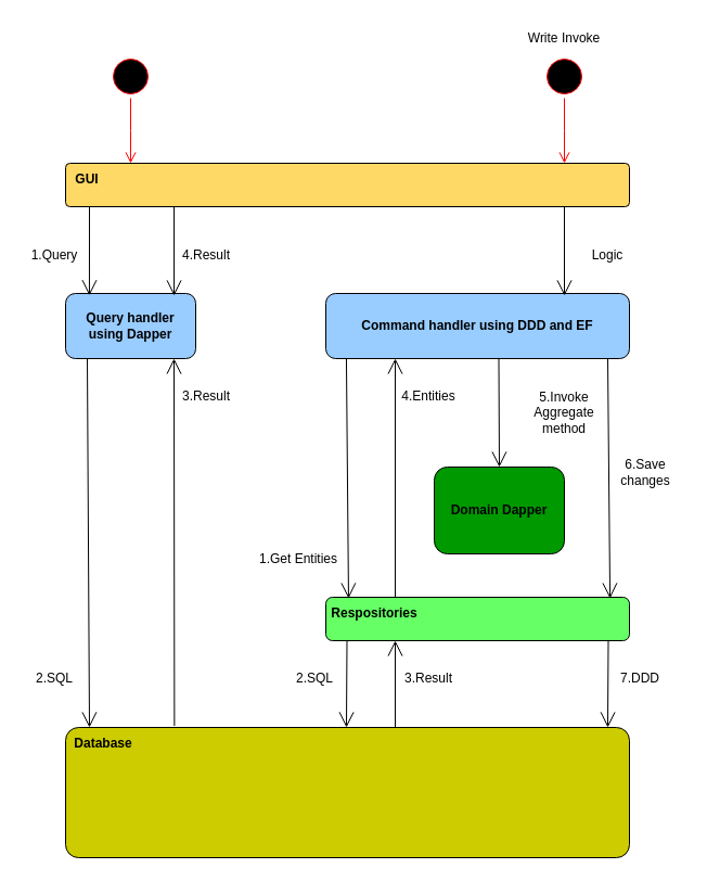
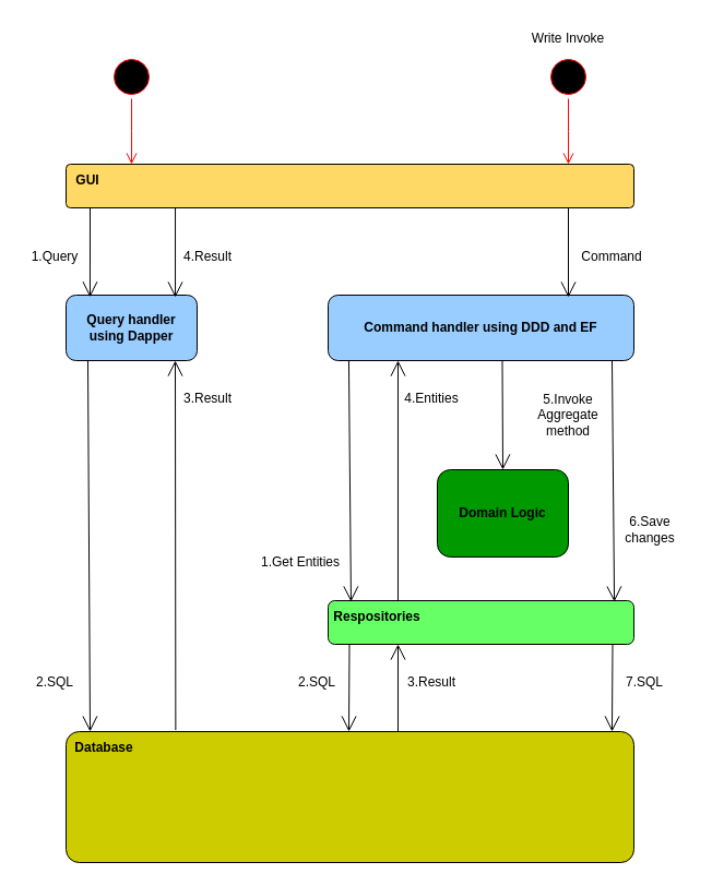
- <mxCell id="28" value="Logic" style="text;html=1;align=center;verticalAlign=middle;whiteSpace=wrap;rounded=0;" vertex="1" parent="1"><mxGeometry x="530" y="220" width="60" height="30" as="geometry" /></mxCell>
+ <mxCell id="28" value="Command" style="text;html=1;align=center;verticalAlign=middle;whiteSpace=wrap;rounded=0;" vertex="1" parent="1"><mxGeometry x="530" y="220" width="60" height="30" as="geometry" /></mxCell>
- <mxCell id="38" value="6.Save changes" style="text;html=1;align=center;verticalAlign=middle;whiteSpace=wrap;rounded=0;" vertex="1" parent="1"><mxGeometry x="560" y="420" width="70" height="30" as="geometry" /></mxCell>
+ <mxCell id="38" value="6.Save changes" style="text;html=1;align=center;verticalAlign=middle;whiteSpace=wrap;rounded=0;" vertex="1" parent="1"><mxGeometry x="560" y="470" width="70" height="30" as="geometry" /></mxCell>
- <mxCell id="41" value="&lt;b&gt;Domain Dapper&lt;/b&gt;" style="text;html=1;align=center;verticalAlign=middle;whiteSpace=wrap;rounded=0;" vertex="1" parent="1"><mxGeometry x="405" y="440" width="110" height="60" as="geometry" /></mxCell>
+ <mxCell id="41" value="&lt;b&gt;Domain Logic&lt;/b&gt;" style="text;html=1;align=center;verticalAlign=middle;whiteSpace=wrap;rounded=0;" vertex="1" parent="1"><mxGeometry x="405" y="440" width="110" height="60" as="geometry" /></mxCell>
- <mxCell id="33" value="7.DDD" style="text;html=1;align=center;verticalAlign=middle;whiteSpace=wrap;rounded=0;" vertex="1" parent="1"><mxGeometry x="560" y="610" width="60" height="30" as="geometry" /></mxCell>
+ <mxCell id="33" value="7.SQL" style="text;html=1;align=center;verticalAlign=middle;whiteSpace=wrap;rounded=0;" vertex="1" parent="1"><mxGeometry x="560" y="610" width="60" height="30" as="geometry" /></mxCell>
